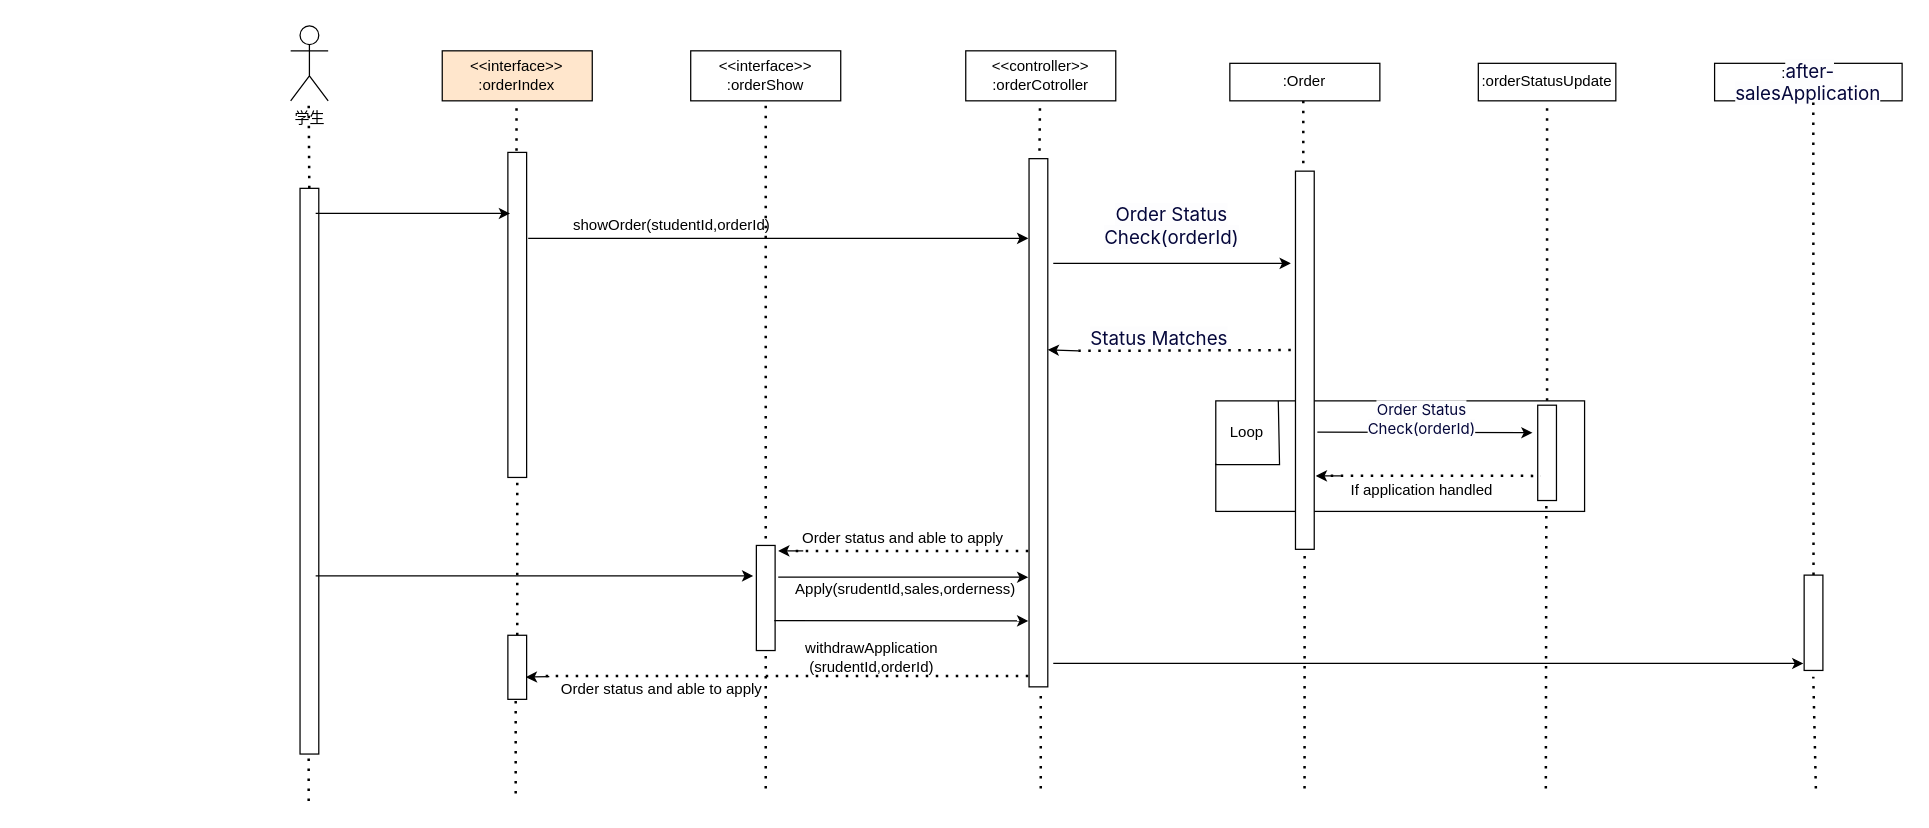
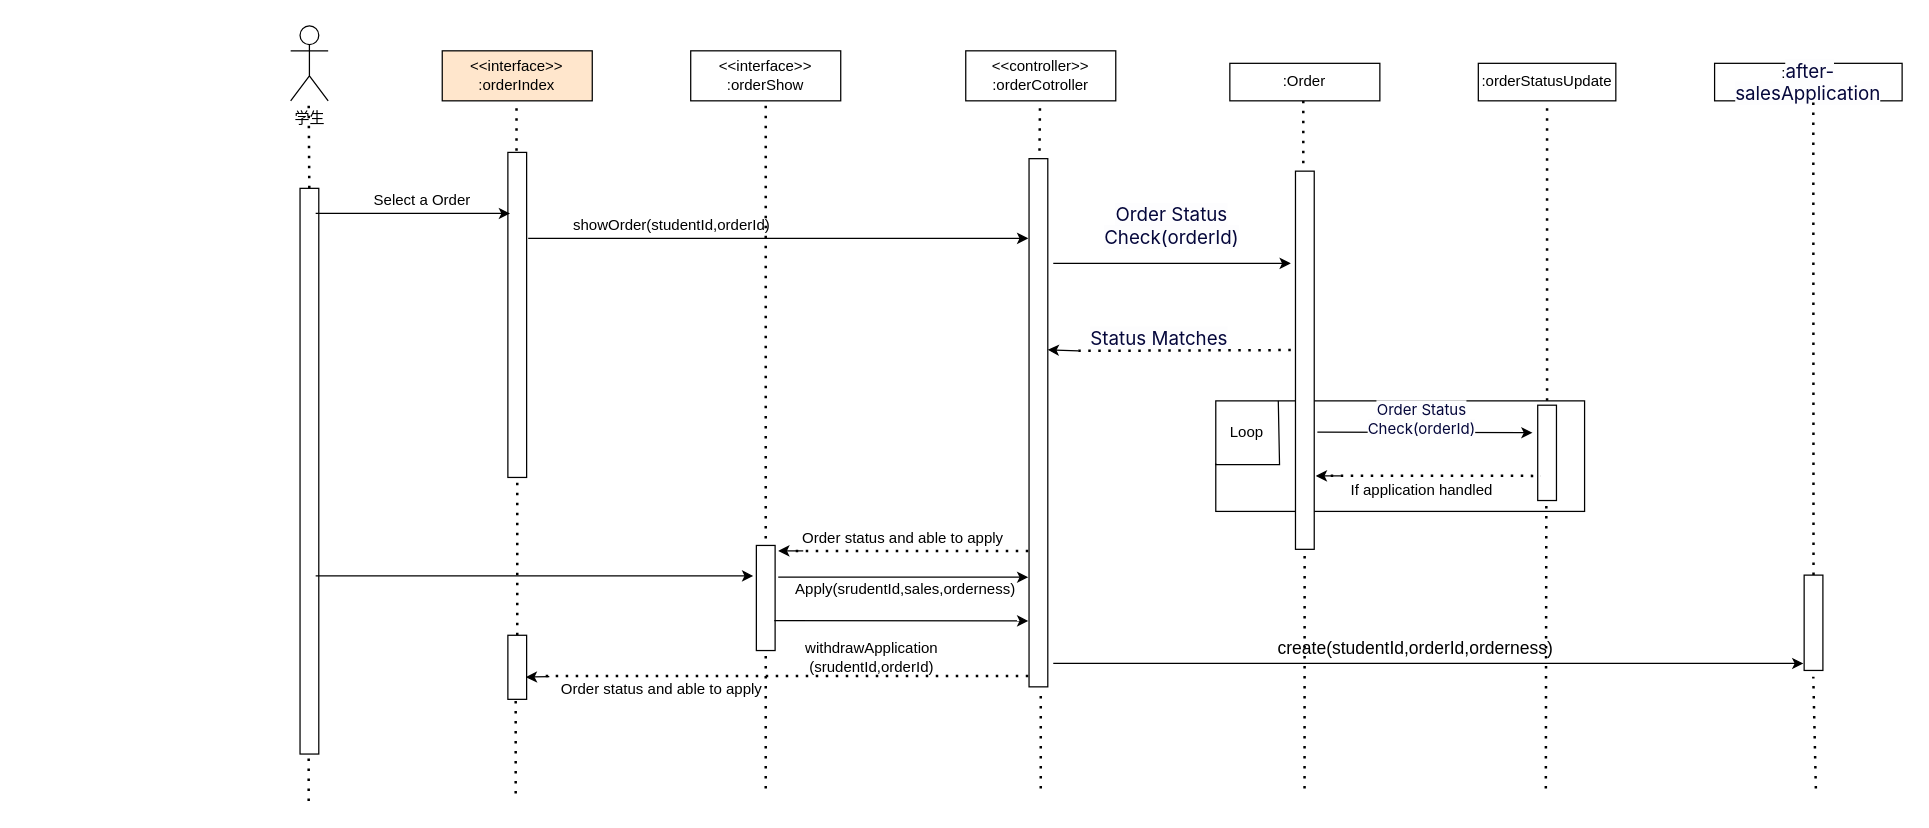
+ <mxCell id="10" value="Select a Order" style="text;html=1;align=center;verticalAlign=middle;whiteSpace=wrap;rounded=0;" vertex="1" parent="1"><mxGeometry x="293.25" y="150" width="88.75" height="20" as="geometry" /></mxCell>
+ <mxCell id="52" value="&lt;font style=&quot;font-size: 14px;&quot;&gt;create(studentId,orderId,orderness)&lt;/font&gt;" style="text;html=1;align=center;verticalAlign=middle;whiteSpace=wrap;rounded=0;" vertex="1" parent="1"><mxGeometry x="1022" y="510.62" width="220" height="15" as="geometry" /></mxCell>
